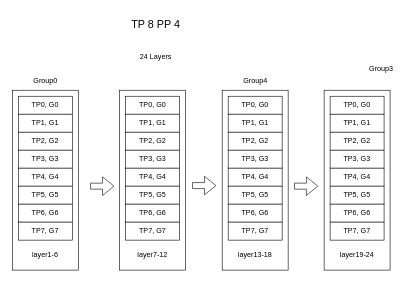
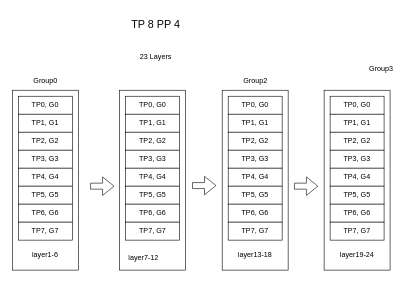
- <mxCell id="5" value="24 Layers" style="text;html=1;align=center;verticalAlign=middle;resizable=0;points=[];autosize=1;strokeColor=none;fillColor=none;" vertex="1" parent="1"><mxGeometry x="219" y="80" width="80" height="30" as="geometry" /></mxCell>
+ <mxCell id="5" value="23 Layers" style="text;html=1;align=center;verticalAlign=middle;resizable=0;points=[];autosize=1;strokeColor=none;fillColor=none;" vertex="1" parent="1"><mxGeometry x="219" y="80" width="80" height="30" as="geometry" /></mxCell>
- <mxCell id="26" value="Group4" style="text;html=1;align=center;verticalAlign=middle;resizable=0;points=[];autosize=1;strokeColor=none;fillColor=none;" vertex="1" parent="1"><mxGeometry x="395" y="120" width="60" height="30" as="geometry" /></mxCell>
+ <mxCell id="26" value="Group2" style="text;html=1;align=center;verticalAlign=middle;resizable=0;points=[];autosize=1;strokeColor=none;fillColor=none;" vertex="1" parent="1"><mxGeometry x="395" y="120" width="60" height="30" as="geometry" /></mxCell>
- <mxCell id="24" value="layer7-12" style="text;html=1;align=center;verticalAlign=middle;whiteSpace=wrap;rounded=0;" vertex="1" parent="1"><mxGeometry x="224" y="410" width="60" height="30" as="geometry" /></mxCell>
+ <mxCell id="24" value="layer7-12" style="text;html=1;align=center;verticalAlign=middle;whiteSpace=wrap;rounded=0;" vertex="1" parent="1"><mxGeometry x="209" y="415" width="60" height="30" as="geometry" /></mxCell>
